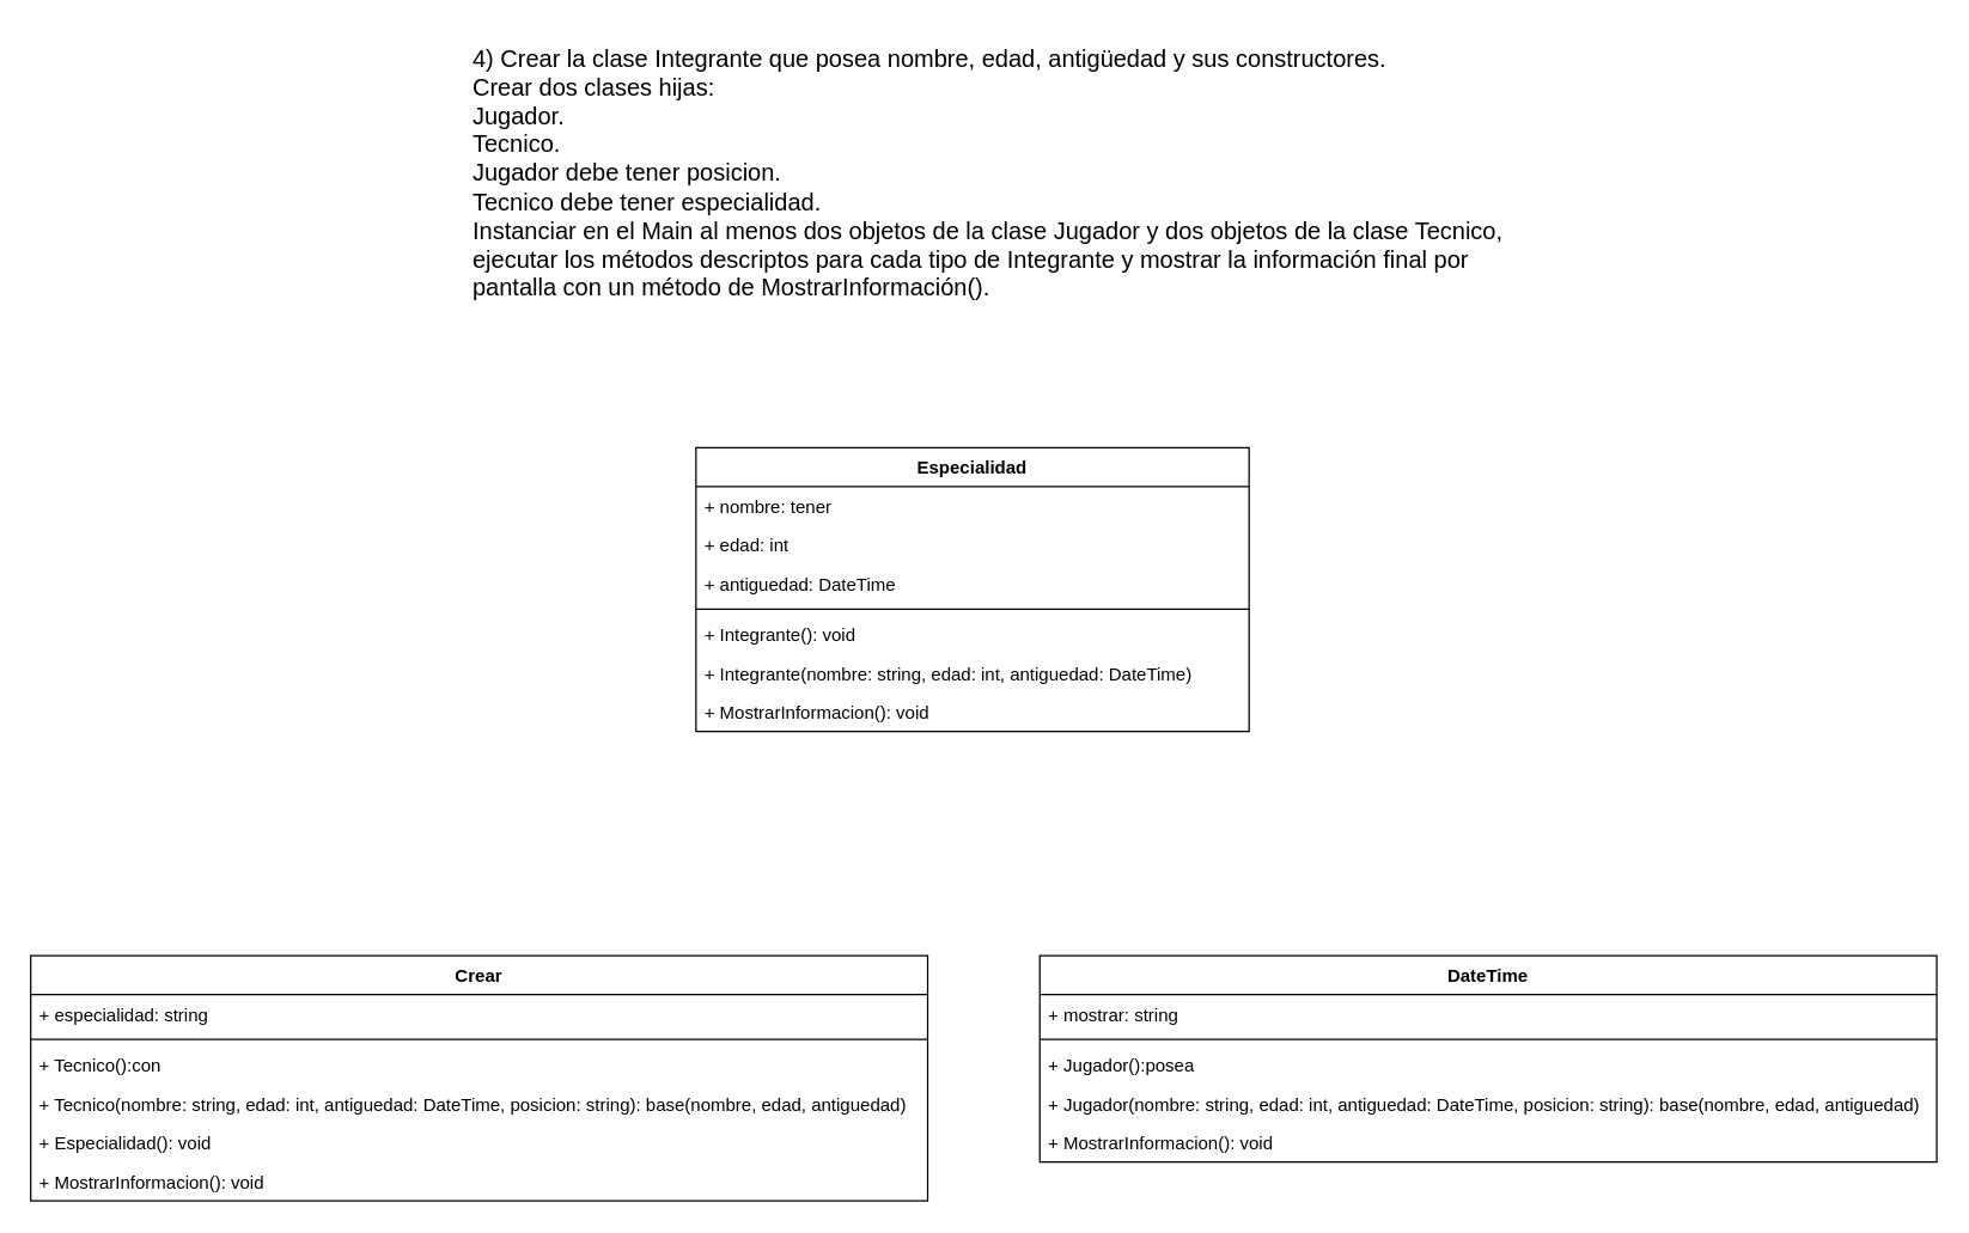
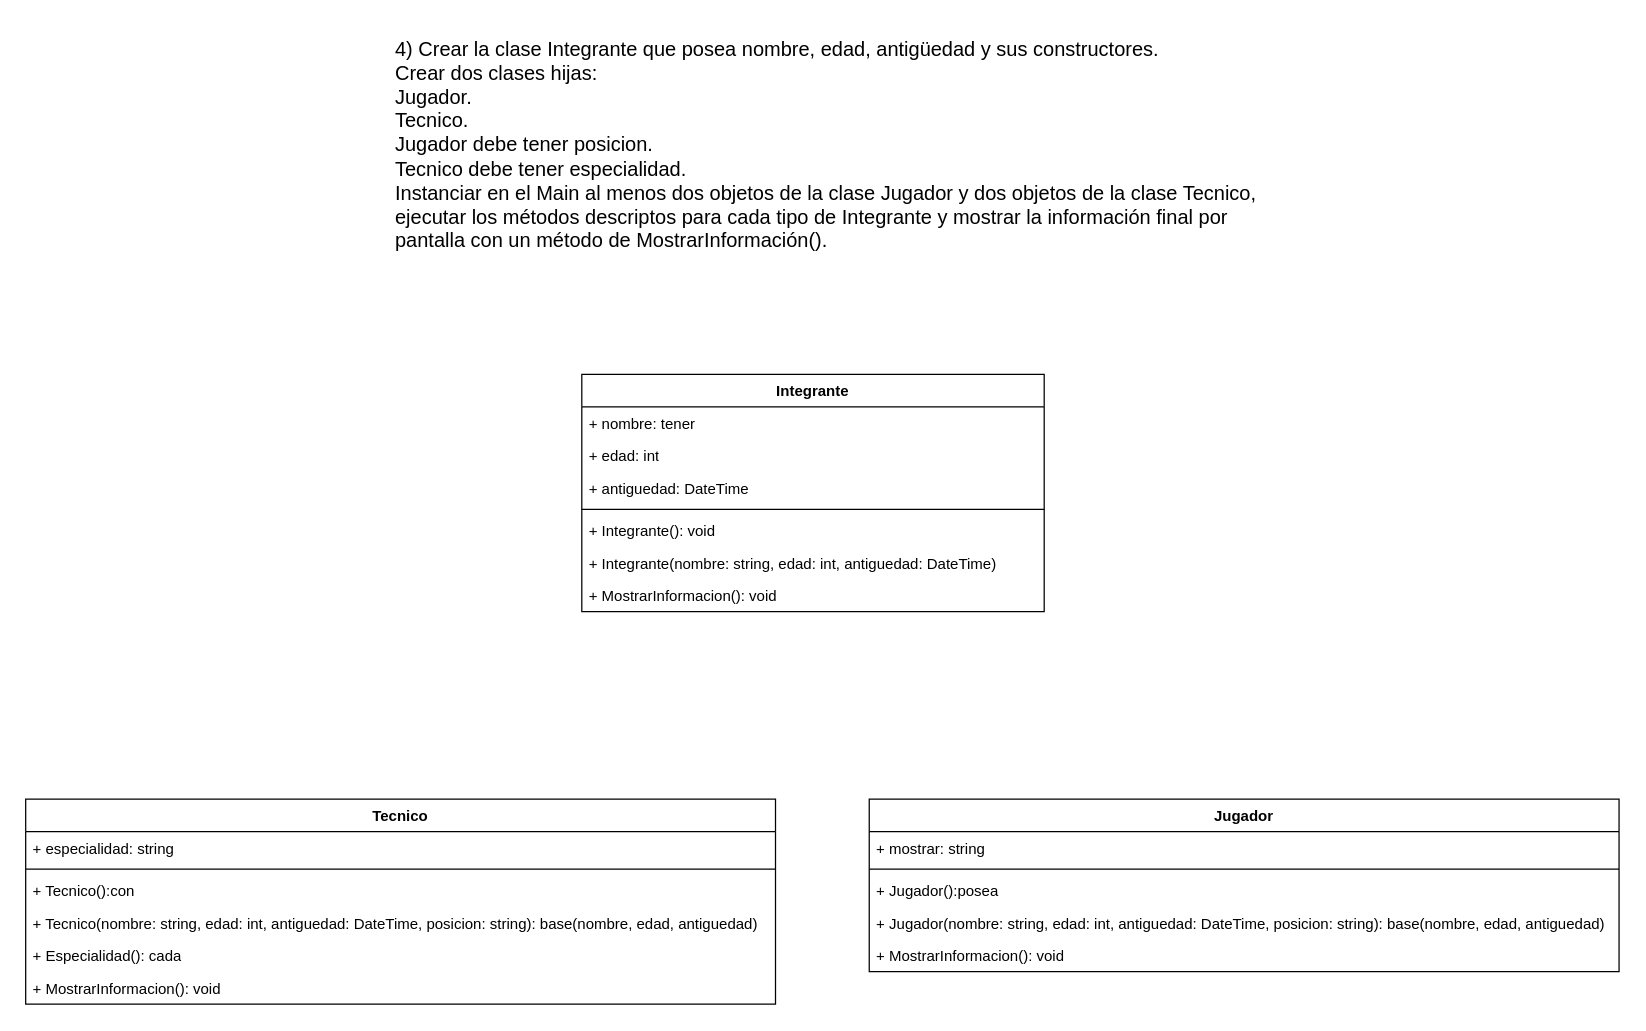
- <mxCell id="3" value="Especialidad" style="swimlane;fontStyle=1;align=center;verticalAlign=top;childLayout=stackLayout;horizontal=1;startSize=26;horizontalStack=0;resizeParent=1;resizeParentMax=0;resizeLast=0;collapsible=1;marginBottom=0;whiteSpace=wrap;html=1;" vertex="1" parent="1"><mxGeometry x="465" y="299" width="370" height="190" as="geometry" /></mxCell>
+ <mxCell id="3" value="Integrante" style="swimlane;fontStyle=1;align=center;verticalAlign=top;childLayout=stackLayout;horizontal=1;startSize=26;horizontalStack=0;resizeParent=1;resizeParentMax=0;resizeLast=0;collapsible=1;marginBottom=0;whiteSpace=wrap;html=1;" vertex="1" parent="1"><mxGeometry x="465" y="299" width="370" height="190" as="geometry" /></mxCell>
- <mxCell id="17" value="Crear" style="swimlane;fontStyle=1;align=center;verticalAlign=top;childLayout=stackLayout;horizontal=1;startSize=26;horizontalStack=0;resizeParent=1;resizeParentMax=0;resizeLast=0;collapsible=1;marginBottom=0;whiteSpace=wrap;html=1;" vertex="1" parent="1"><mxGeometry x="20" y="639" width="600" height="164" as="geometry" /></mxCell>
+ <mxCell id="17" value="Tecnico" style="swimlane;fontStyle=1;align=center;verticalAlign=top;childLayout=stackLayout;horizontal=1;startSize=26;horizontalStack=0;resizeParent=1;resizeParentMax=0;resizeLast=0;collapsible=1;marginBottom=0;whiteSpace=wrap;html=1;" vertex="1" parent="1"><mxGeometry x="20" y="639" width="600" height="164" as="geometry" /></mxCell>
- <mxCell id="11" value="DateTime" style="swimlane;fontStyle=1;align=center;verticalAlign=top;childLayout=stackLayout;horizontal=1;startSize=26;horizontalStack=0;resizeParent=1;resizeParentMax=0;resizeLast=0;collapsible=1;marginBottom=0;whiteSpace=wrap;html=1;" vertex="1" parent="1"><mxGeometry x="695" y="639" width="600" height="138" as="geometry" /></mxCell>
+ <mxCell id="11" value="Jugador" style="swimlane;fontStyle=1;align=center;verticalAlign=top;childLayout=stackLayout;horizontal=1;startSize=26;horizontalStack=0;resizeParent=1;resizeParentMax=0;resizeLast=0;collapsible=1;marginBottom=0;whiteSpace=wrap;html=1;" vertex="1" parent="1"><mxGeometry x="695" y="639" width="600" height="138" as="geometry" /></mxCell>
- <mxCell id="22" value="+&amp;nbsp;&lt;span style=&quot;background-color: transparent;&quot;&gt;Especialidad(): void&lt;/span&gt;&lt;div&gt;&lt;br&gt;&lt;div&gt;&lt;br&gt;&lt;/div&gt;&lt;/div&gt;" style="text;strokeColor=none;fillColor=none;align=left;verticalAlign=top;spacingLeft=4;spacingRight=4;overflow=hidden;rotatable=0;points=[[0,0.5],[1,0.5]];portConstraint=eastwest;whiteSpace=wrap;html=1;" vertex="1" parent="17"><mxGeometry y="112" width="600" height="26" as="geometry" /></mxCell>
+ <mxCell id="22" value="+&amp;nbsp;&lt;span style=&quot;background-color: transparent;&quot;&gt;Especialidad(): cada&lt;/span&gt;&lt;div&gt;&lt;br&gt;&lt;div&gt;&lt;br&gt;&lt;/div&gt;&lt;/div&gt;" style="text;strokeColor=none;fillColor=none;align=left;verticalAlign=top;spacingLeft=4;spacingRight=4;overflow=hidden;rotatable=0;points=[[0,0.5],[1,0.5]];portConstraint=eastwest;whiteSpace=wrap;html=1;" vertex="1" parent="17"><mxGeometry y="112" width="600" height="26" as="geometry" /></mxCell>
